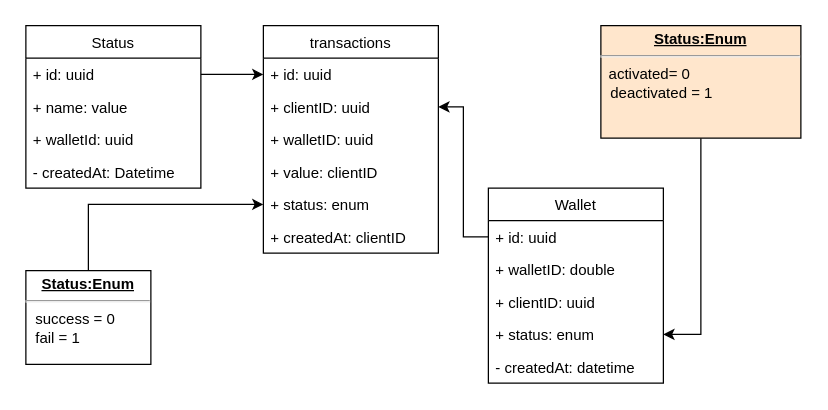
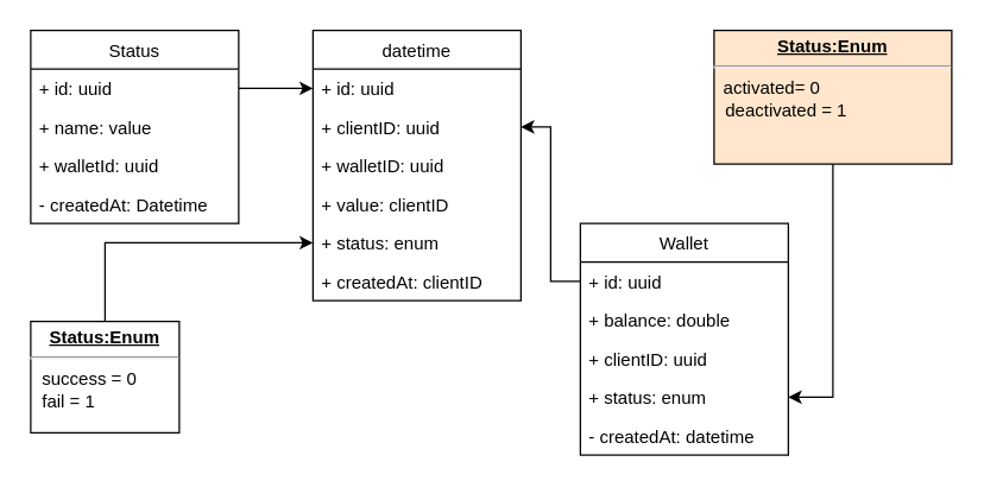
- <mxCell id="15" value="transactions" style="swimlane;fontStyle=0;childLayout=stackLayout;horizontal=1;startSize=26;fillColor=none;horizontalStack=0;resizeParent=1;resizeParentMax=0;resizeLast=0;collapsible=1;marginBottom=0;" vertex="1" parent="1"><mxGeometry x="210" y="20" width="140" height="182" as="geometry" /></mxCell>
+ <mxCell id="15" value="datetime" style="swimlane;fontStyle=0;childLayout=stackLayout;horizontal=1;startSize=26;fillColor=none;horizontalStack=0;resizeParent=1;resizeParentMax=0;resizeLast=0;collapsible=1;marginBottom=0;" vertex="1" parent="1"><mxGeometry x="210" y="20" width="140" height="182" as="geometry" /></mxCell>
- <mxCell id="9" value="+ walletID: double" style="text;strokeColor=none;fillColor=none;align=left;verticalAlign=top;spacingLeft=4;spacingRight=4;overflow=hidden;rotatable=0;points=[[0,0.5],[1,0.5]];portConstraint=eastwest;" vertex="1" parent="7"><mxGeometry y="52" width="140" height="26" as="geometry" /></mxCell>
+ <mxCell id="9" value="+ balance: double" style="text;strokeColor=none;fillColor=none;align=left;verticalAlign=top;spacingLeft=4;spacingRight=4;overflow=hidden;rotatable=0;points=[[0,0.5],[1,0.5]];portConstraint=eastwest;" vertex="1" parent="7"><mxGeometry y="52" width="140" height="26" as="geometry" /></mxCell>
